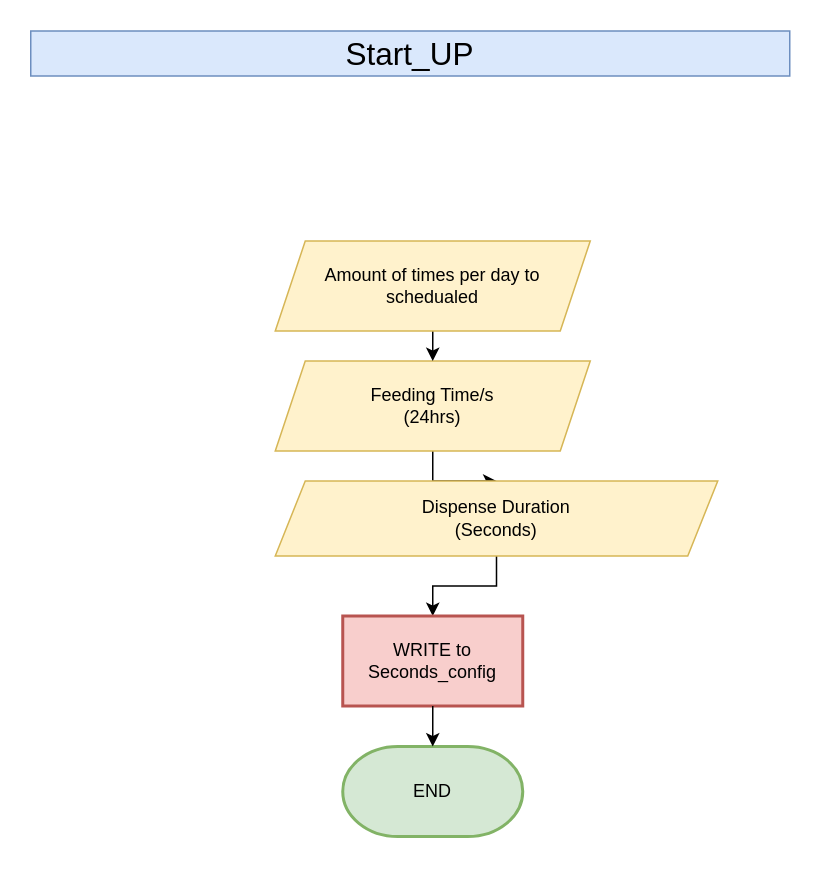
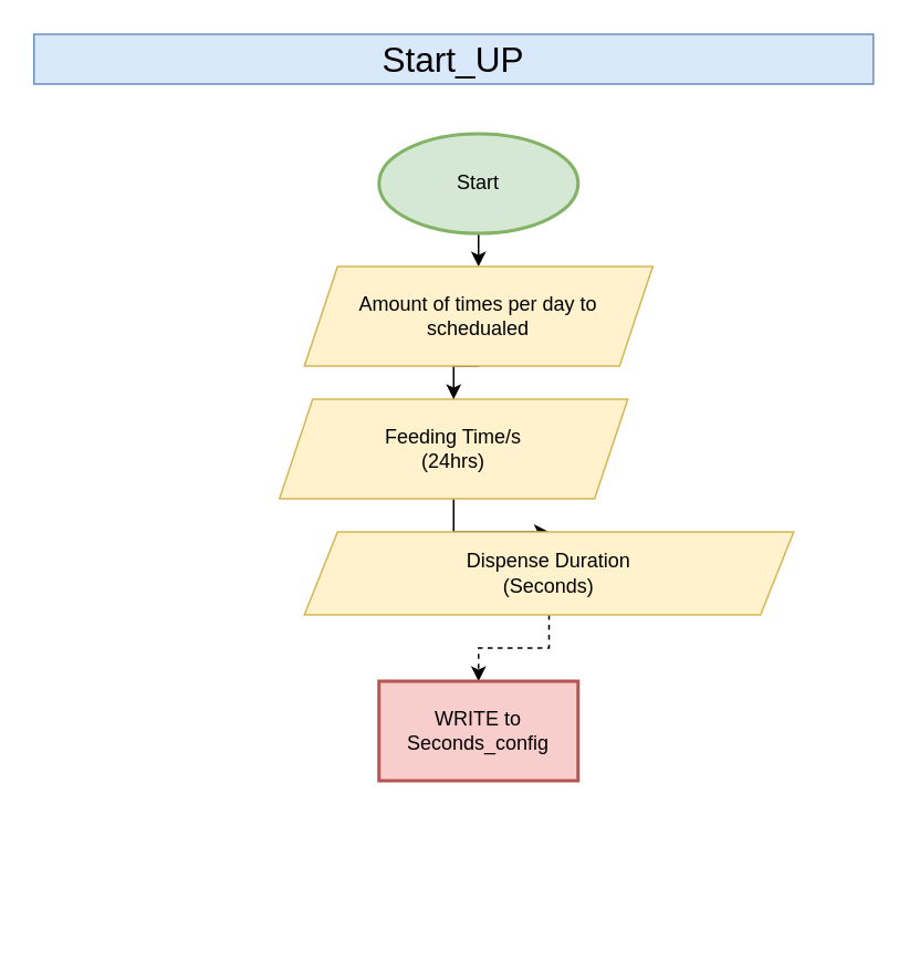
+ <mxCell id="3" value="Start" style="rounded=1;whiteSpace=wrap;html=1;fillColor=#d5e8d4;strokeColor=#82b366;strokeWidth=2;shape=mxgraph.flowchart.start_1;" parent="1" vertex="1"><mxGeometry x="228" y="80" width="120" height="60" as="geometry" /></mxCell>
+ <mxCell id="2" style="edgeStyle=orthogonalEdgeStyle;rounded=0;orthogonalLoop=1;jettySize=auto;html=1;exitX=0.5;exitY=1;exitDx=0;exitDy=0;exitPerimeter=0;entryX=0.5;entryY=0;entryDx=0;entryDy=0;" parent="1" source="3" target="10" edge="1"><mxGeometry relative="1" as="geometry" /></mxCell>
- <mxCell id="5" value="Feeding Time/s&lt;div&gt;(24hrs)&lt;/div&gt;" style="shape=parallelogram;perimeter=parallelogramPerimeter;whiteSpace=wrap;html=1;fixedSize=1;fillColor=#fff2cc;strokeColor=#d6b656;" parent="1" vertex="1"><mxGeometry x="183" y="240" width="210" height="60" as="geometry" /></mxCell>
+ <mxCell id="5" value="Feeding Time/s&lt;div&gt;(24hrs)&lt;/div&gt;" style="shape=parallelogram;perimeter=parallelogramPerimeter;whiteSpace=wrap;html=1;fixedSize=1;fillColor=#fff2cc;strokeColor=#d6b656;" parent="1" vertex="1"><mxGeometry x="168" y="240" width="210" height="60" as="geometry" /></mxCell>
- <mxCell id="7" style="edgeStyle=orthogonalEdgeStyle;rounded=0;orthogonalLoop=1;jettySize=auto;html=1;exitX=0.5;exitY=1;exitDx=0;exitDy=0;entryX=0.5;entryY=0;entryDx=0;entryDy=0;" parent="1" source="8" target="12" edge="1"><mxGeometry relative="1" as="geometry"><mxPoint x="288" y="400" as="targetPoint" /></mxGeometry></mxCell>
+ <mxCell id="7" style="edgeStyle=orthogonalEdgeStyle;rounded=0;orthogonalLoop=1;jettySize=auto;html=1;exitX=0.5;exitY=1;exitDx=0;exitDy=0;entryX=0.5;entryY=0;entryDx=0;entryDy=0;dashed=1;" parent="1" source="8" target="12" edge="1"><mxGeometry relative="1" as="geometry"><mxPoint x="288" y="400" as="targetPoint" /></mxGeometry></mxCell>
- <mxCell id="13" style="edgeStyle=orthogonalEdgeStyle;rounded=0;orthogonalLoop=1;jettySize=auto;html=1;exitX=0.5;exitY=1;exitDx=0;exitDy=0;entryX=0.5;entryY=0;entryDx=0;entryDy=0;entryPerimeter=0;" parent="1" source="12" target="6" edge="1"><mxGeometry relative="1" as="geometry" /></mxCell>
- <mxCell id="6" value="END" style="rounded=1;whiteSpace=wrap;html=1;fillColor=#d5e8d4;strokeColor=#82b366;strokeWidth=2;shape=mxgraph.flowchart.terminator;" parent="1" vertex="1"><mxGeometry x="228" y="497" width="120" height="60" as="geometry" /></mxCell>
